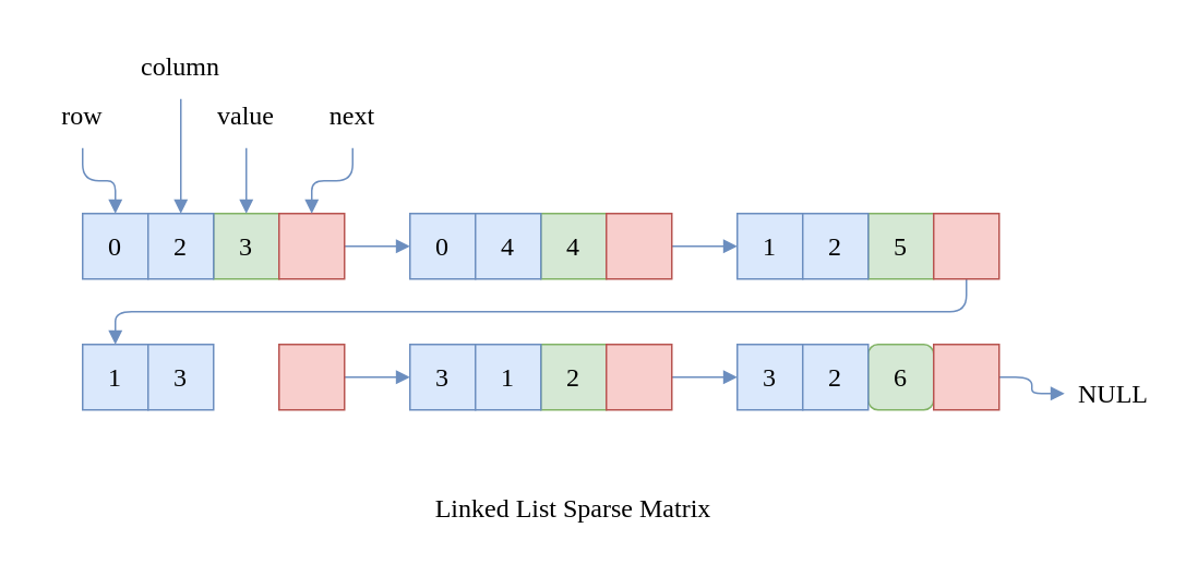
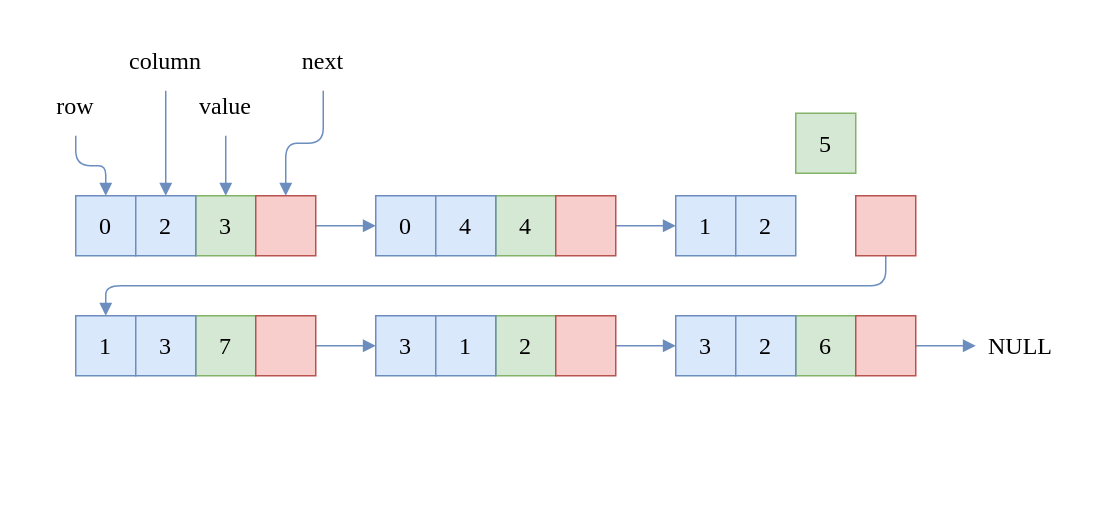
- <mxCell id="35" value="next" style="text;html=1;align=center;verticalAlign=middle;whiteSpace=wrap;rounded=0;fontFamily=Ubuntu;fontSize=16;fontStyle=0;" parent="1" vertex="1"><mxGeometry x="190" y="50" width="50" height="40" as="geometry" /></mxCell>
+ <mxCell id="35" value="next" style="text;html=1;align=center;verticalAlign=middle;whiteSpace=wrap;rounded=0;fontFamily=Ubuntu;fontSize=16;fontStyle=0;" parent="1" vertex="1"><mxGeometry x="190" y="20" width="50" height="40" as="geometry" /></mxCell>
- <mxCell id="19" value="5" style="rounded=0;whiteSpace=wrap;html=1;shadow=0;strokeColor=#82b366;strokeWidth=1;fontFamily=Ubuntu;fontSize=16;fontStyle=0;fillColor=#d5e8d4;" parent="1" vertex="1"><mxGeometry x="530" y="130" width="40" height="40" as="geometry" /></mxCell>
+ <mxCell id="19" value="5" style="rounded=0;whiteSpace=wrap;html=1;shadow=0;strokeColor=#82b366;strokeWidth=1;fontFamily=Ubuntu;fontSize=16;fontStyle=0;fillColor=#d5e8d4;" parent="1" vertex="1"><mxGeometry x="530" y="75" width="40" height="40" as="geometry" /></mxCell>
+ <mxCell id="24" value="7" style="rounded=0;whiteSpace=wrap;html=1;shadow=0;strokeColor=#82b366;strokeWidth=1;fontFamily=Ubuntu;fontSize=16;fontStyle=0;fillColor=#d5e8d4;" parent="1" vertex="1"><mxGeometry x="130" y="210" width="40" height="40" as="geometry" /></mxCell>
- <mxCell id="37" value="6" style="whiteSpace=wrap;html=1;shadow=0;strokeColor=#82b366;strokeWidth=1;fontFamily=Ubuntu;fontSize=16;fontStyle=0;fillColor=#d5e8d4;rounded=1;" parent="1" vertex="1"><mxGeometry x="530" y="210" width="40" height="40" as="geometry" /></mxCell>
+ <mxCell id="37" value="6" style="rounded=0;whiteSpace=wrap;html=1;shadow=0;strokeColor=#82b366;strokeWidth=1;fontFamily=Ubuntu;fontSize=16;fontStyle=0;fillColor=#d5e8d4;" parent="1" vertex="1"><mxGeometry x="530" y="210" width="40" height="40" as="geometry" /></mxCell>
- <mxCell id="33" value="NULL" style="text;html=1;align=center;verticalAlign=middle;whiteSpace=wrap;rounded=0;fontFamily=Ubuntu;fontSize=16;fontStyle=0;" parent="1" vertex="1"><mxGeometry x="650" y="220" width="60" height="40" as="geometry" /></mxCell>
+ <mxCell id="33" value="NULL" style="text;html=1;align=center;verticalAlign=middle;whiteSpace=wrap;rounded=0;fontFamily=Ubuntu;fontSize=16;fontStyle=0;" parent="1" vertex="1"><mxGeometry x="650" y="210" width="60" height="40" as="geometry" /></mxCell>
- <mxCell id="41" value="Linked List Sparse Matrix" style="text;html=1;align=center;verticalAlign=middle;whiteSpace=wrap;rounded=0;fontFamily=Ubuntu;fontSize=16;fontStyle=0;" parent="1" vertex="1"><mxGeometry x="250" y="290" width="200" height="40" as="geometry" /></mxCell>
